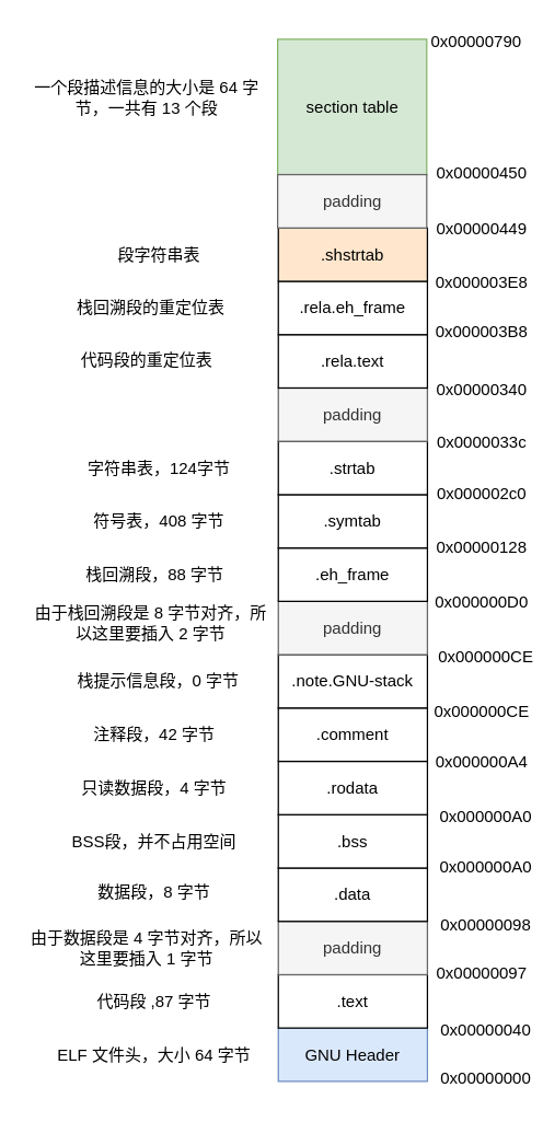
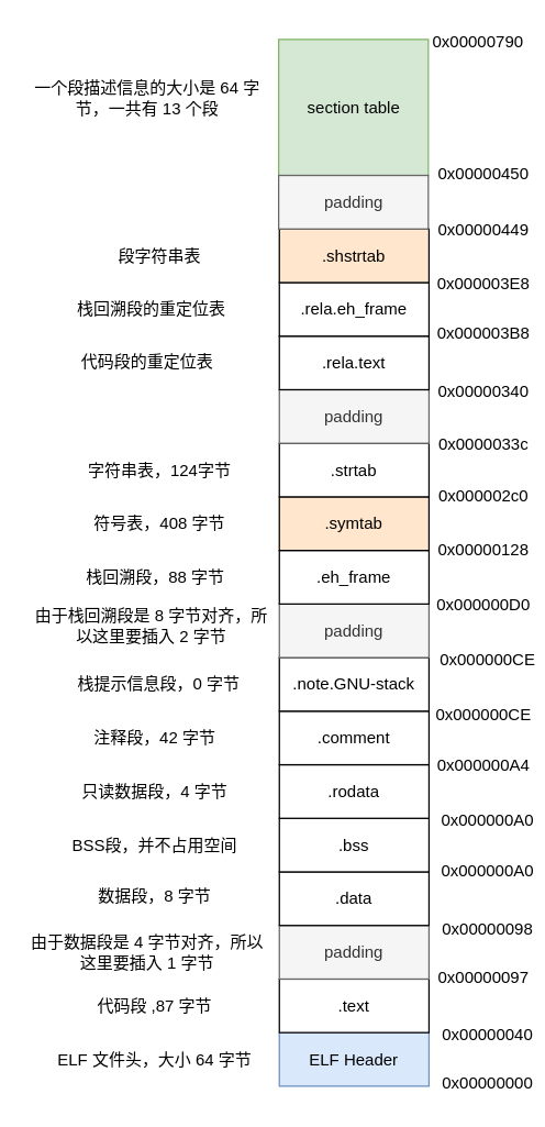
- <mxCell id="38" value=".symtab" style="rounded=0;whiteSpace=wrap;html=1;" parent="1" vertex="1"><mxGeometry x="203" y="361" width="109" height="39" as="geometry" /></mxCell>
+ <mxCell id="38" value=".symtab" style="rounded=0;whiteSpace=wrap;html=1;fillColor=#ffe6cc;" parent="1" vertex="1"><mxGeometry x="203" y="361" width="109" height="39" as="geometry" /></mxCell>
- <mxCell id="2" value="GNU Header" style="rounded=0;whiteSpace=wrap;html=1;fillColor=#dae8fc;strokeColor=#6c8ebf;" parent="1" vertex="1"><mxGeometry x="203" y="751" width="109" height="39" as="geometry" /></mxCell>
+ <mxCell id="2" value="ELF Header" style="rounded=0;whiteSpace=wrap;html=1;fillColor=#dae8fc;strokeColor=#6c8ebf;" parent="1" vertex="1"><mxGeometry x="203" y="751" width="109" height="39" as="geometry" /></mxCell>
